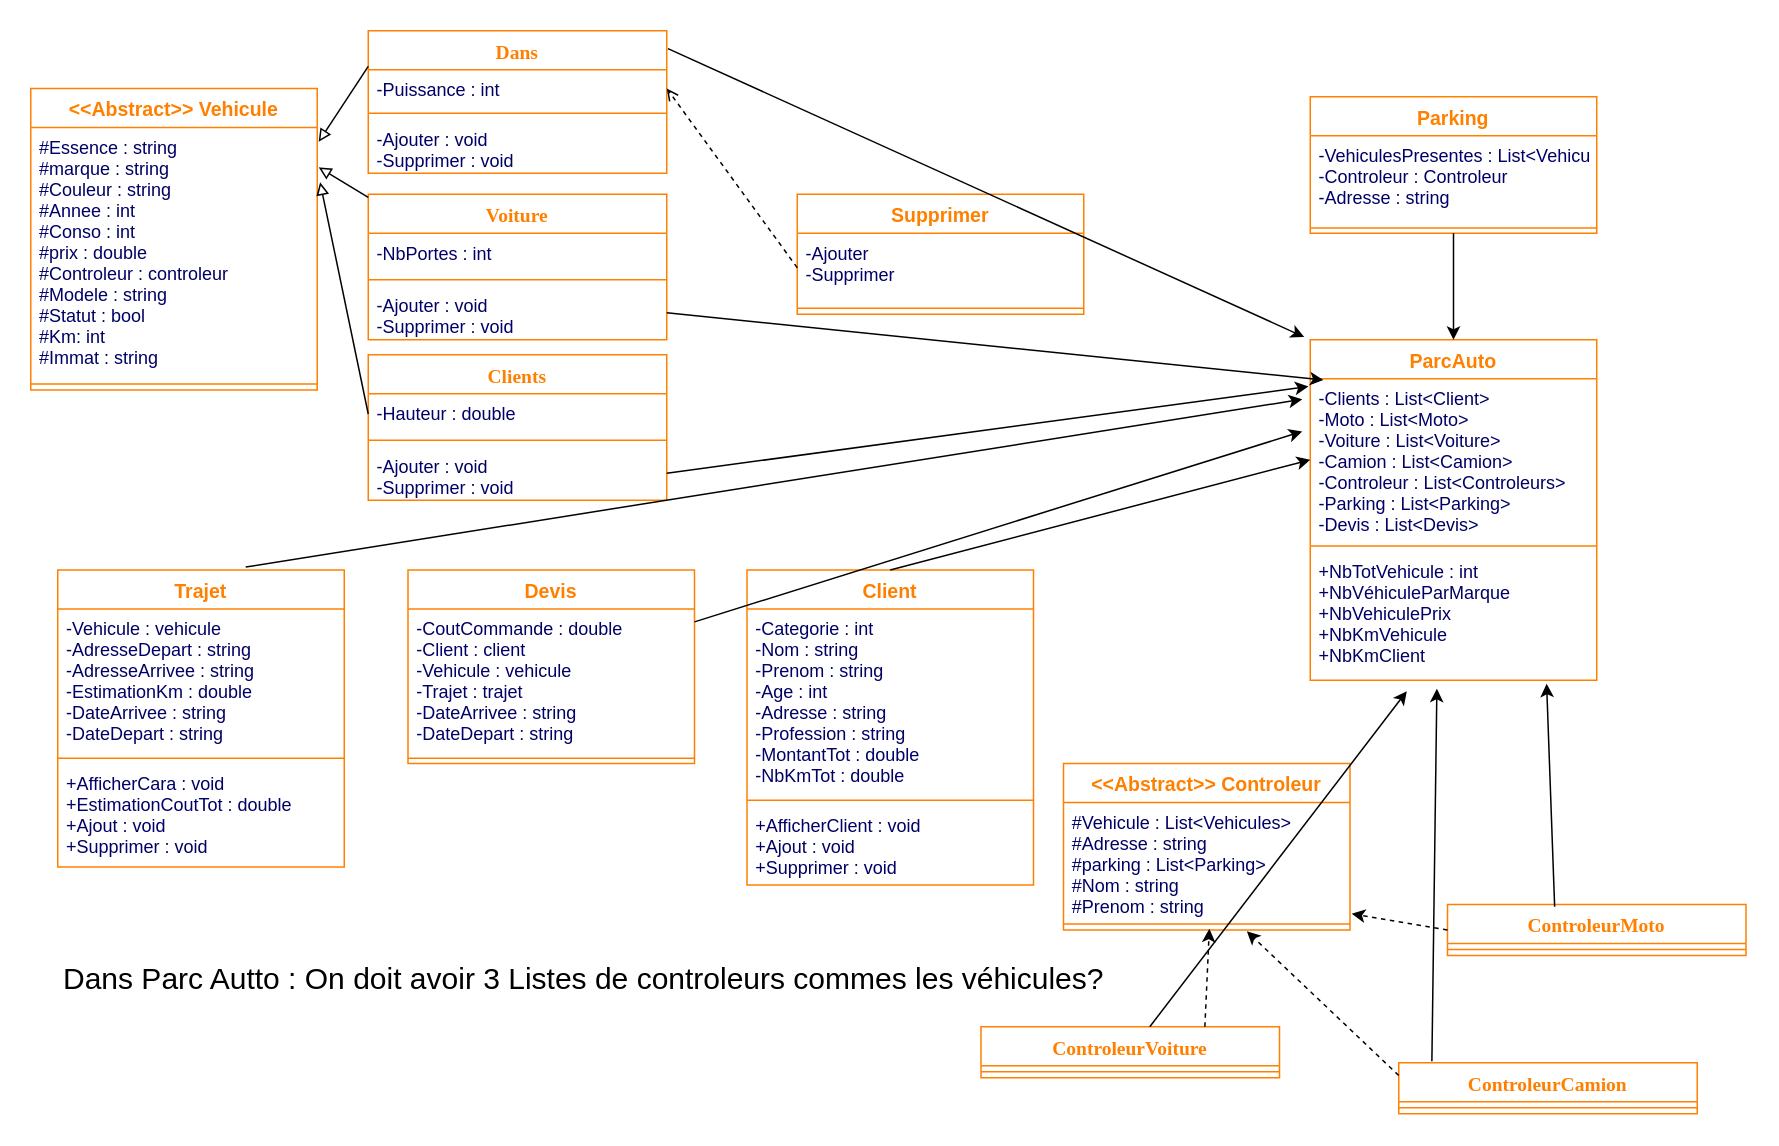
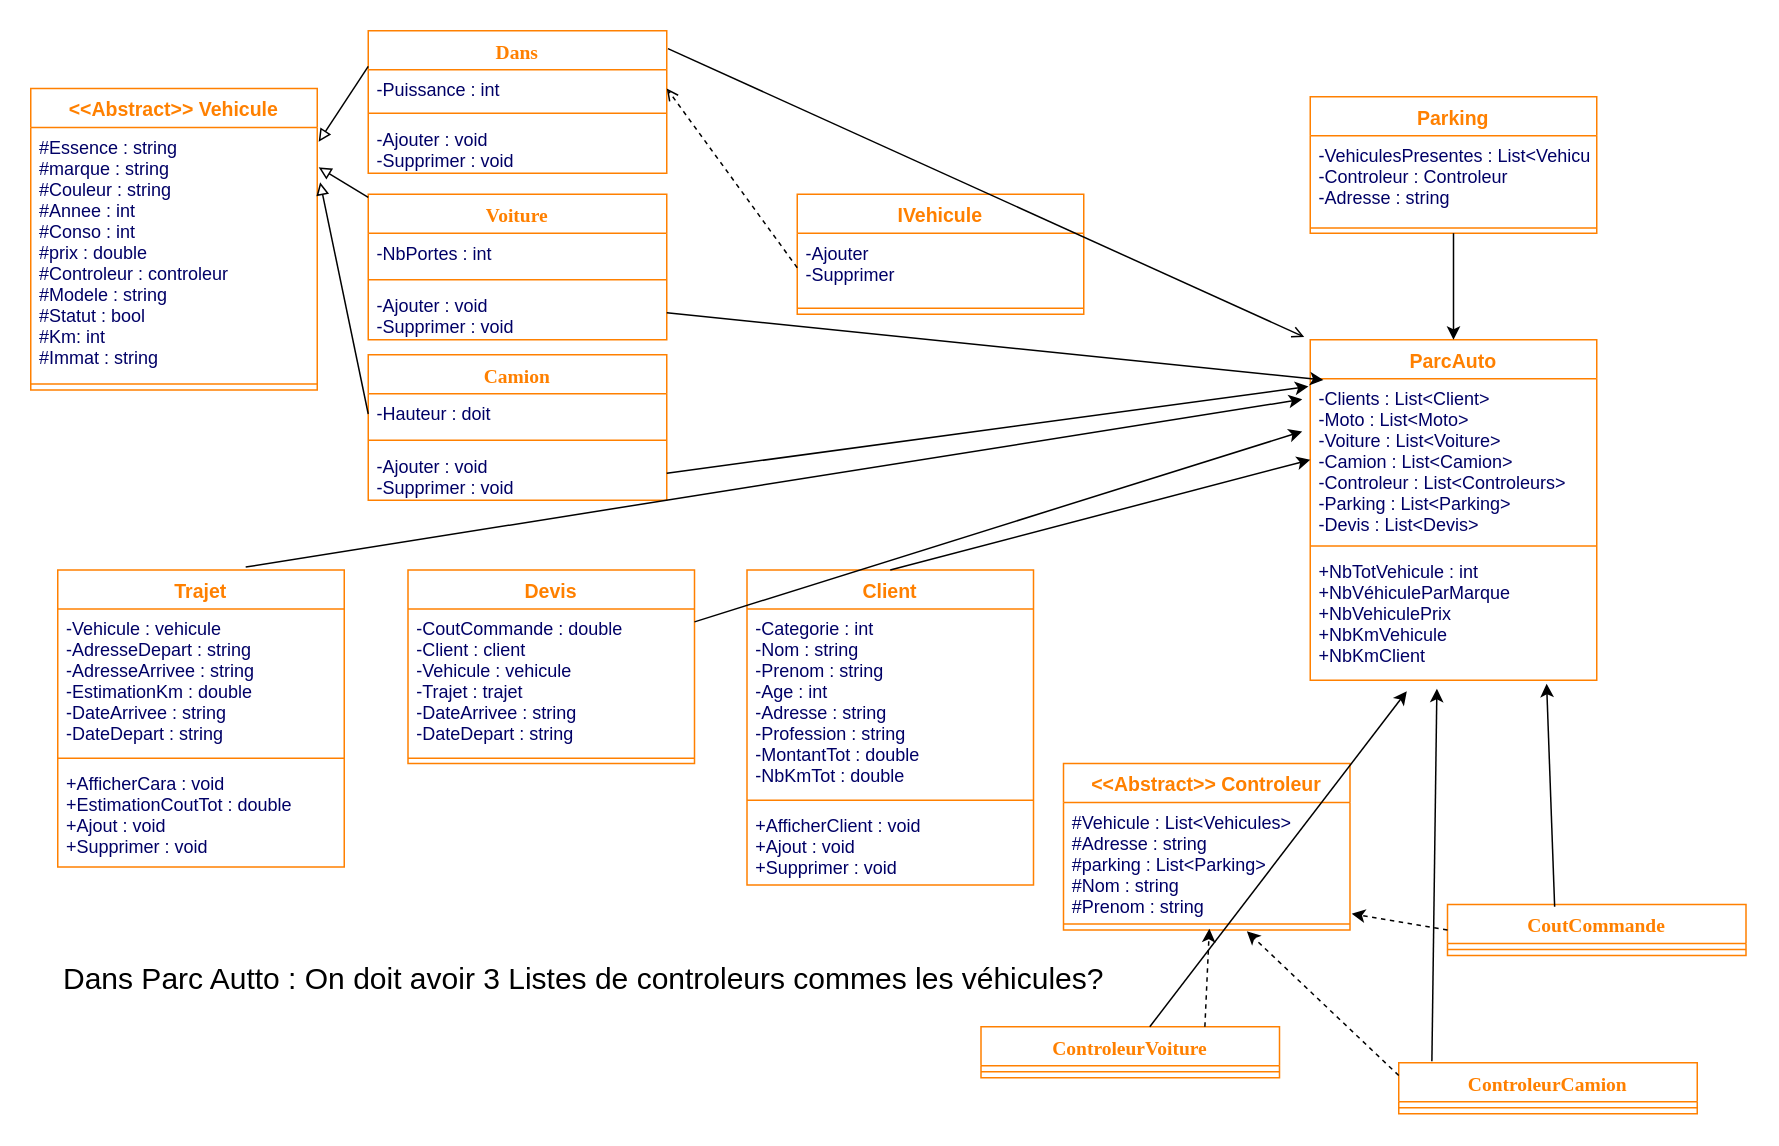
- <mxCell id="17" value="Supprimer" style="swimlane;fontStyle=1;align=center;verticalAlign=top;childLayout=stackLayout;horizontal=1;startSize=26;horizontalStack=0;resizeParent=1;resizeParentMax=0;resizeLast=0;collapsible=1;marginBottom=0;swimlaneFillColor=#ffffff;strokeColor=#FF8000;strokeWidth=1;fillColor=none;fontSize=13;fontColor=#FF8000;" vertex="1" parent="1"><mxGeometry x="531" y="129" width="191" height="80" as="geometry" /></mxCell>
+ <mxCell id="17" value="IVehicule" style="swimlane;fontStyle=1;align=center;verticalAlign=top;childLayout=stackLayout;horizontal=1;startSize=26;horizontalStack=0;resizeParent=1;resizeParentMax=0;resizeLast=0;collapsible=1;marginBottom=0;swimlaneFillColor=#ffffff;strokeColor=#FF8000;strokeWidth=1;fillColor=none;fontSize=13;fontColor=#FF8000;" vertex="1" parent="1"><mxGeometry x="531" y="129" width="191" height="80" as="geometry" /></mxCell>
- <mxCell id="44" value="" style="endArrow=classic;html=1;entryX=-0.021;entryY=-0.008;entryDx=0;entryDy=0;entryPerimeter=0;exitX=1.004;exitY=0.125;exitDx=0;exitDy=0;exitPerimeter=0;" edge="1" parent="1" source="5" target="35"><mxGeometry width="50" height="50" relative="1" as="geometry"><mxPoint x="494.714" y="364.714" as="sourcePoint" /><mxPoint x="921.857" y="276.143" as="targetPoint" /></mxGeometry></mxCell>
+ <mxCell id="44" value="" style="endArrow=open;html=1;entryX=-0.021;entryY=-0.008;entryDx=0;entryDy=0;entryPerimeter=0;exitX=1.004;exitY=0.125;exitDx=0;exitDy=0;exitPerimeter=0;" edge="1" parent="1" source="5" target="35"><mxGeometry width="50" height="50" relative="1" as="geometry"><mxPoint x="494.714" y="364.714" as="sourcePoint" /><mxPoint x="921.857" y="276.143" as="targetPoint" /></mxGeometry></mxCell>
- <mxCell id="13" value="Clients" style="swimlane;fontStyle=1;align=center;verticalAlign=top;childLayout=stackLayout;horizontal=1;startSize=26;horizontalStack=0;resizeParent=1;resizeParentMax=0;resizeLast=0;collapsible=1;marginBottom=0;swimlaneFillColor=#ffffff;strokeColor=#FF8000;fillColor=#ffffff;fontFamily=Tahoma;fontSize=13;fontColor=#FF8000;" vertex="1" parent="1"><mxGeometry x="245" y="236" width="199" height="97" as="geometry" /></mxCell>
+ <mxCell id="13" value="Camion" style="swimlane;fontStyle=1;align=center;verticalAlign=top;childLayout=stackLayout;horizontal=1;startSize=26;horizontalStack=0;resizeParent=1;resizeParentMax=0;resizeLast=0;collapsible=1;marginBottom=0;swimlaneFillColor=#ffffff;strokeColor=#FF8000;fillColor=#ffffff;fontFamily=Tahoma;fontSize=13;fontColor=#FF8000;" vertex="1" parent="1"><mxGeometry x="245" y="236" width="199" height="97" as="geometry" /></mxCell>
- <mxCell id="14" value="-Hauteur : double" style="text;strokeColor=none;fillColor=none;align=left;verticalAlign=top;spacingLeft=4;spacingRight=4;overflow=hidden;rotatable=0;points=[[0,0.5],[1,0.5]];portConstraint=eastwest;fontColor=#000066;" vertex="1" parent="13"><mxGeometry y="26" width="199" height="27" as="geometry" /></mxCell>
+ <mxCell id="14" value="-Hauteur : doit" style="text;strokeColor=none;fillColor=none;align=left;verticalAlign=top;spacingLeft=4;spacingRight=4;overflow=hidden;rotatable=0;points=[[0,0.5],[1,0.5]];portConstraint=eastwest;fontColor=#000066;" vertex="1" parent="13"><mxGeometry y="26" width="199" height="27" as="geometry" /></mxCell>
- <mxCell id="56" value="ControleurMoto" style="swimlane;fontStyle=1;align=center;verticalAlign=top;childLayout=stackLayout;horizontal=1;startSize=26;horizontalStack=0;resizeParent=1;resizeParentMax=0;resizeLast=0;collapsible=1;marginBottom=0;swimlaneFillColor=#ffffff;strokeColor=#FF8000;fillColor=#ffffff;fontFamily=Tahoma;fontSize=13;fontColor=#FF8000;" vertex="1" parent="1"><mxGeometry x="964.5" y="602.5" width="199" height="34" as="geometry" /></mxCell>
+ <mxCell id="56" value="CoutCommande" style="swimlane;fontStyle=1;align=center;verticalAlign=top;childLayout=stackLayout;horizontal=1;startSize=26;horizontalStack=0;resizeParent=1;resizeParentMax=0;resizeLast=0;collapsible=1;marginBottom=0;swimlaneFillColor=#ffffff;strokeColor=#FF8000;fillColor=#ffffff;fontFamily=Tahoma;fontSize=13;fontColor=#FF8000;" vertex="1" parent="1"><mxGeometry x="964.5" y="602.5" width="199" height="34" as="geometry" /></mxCell>
